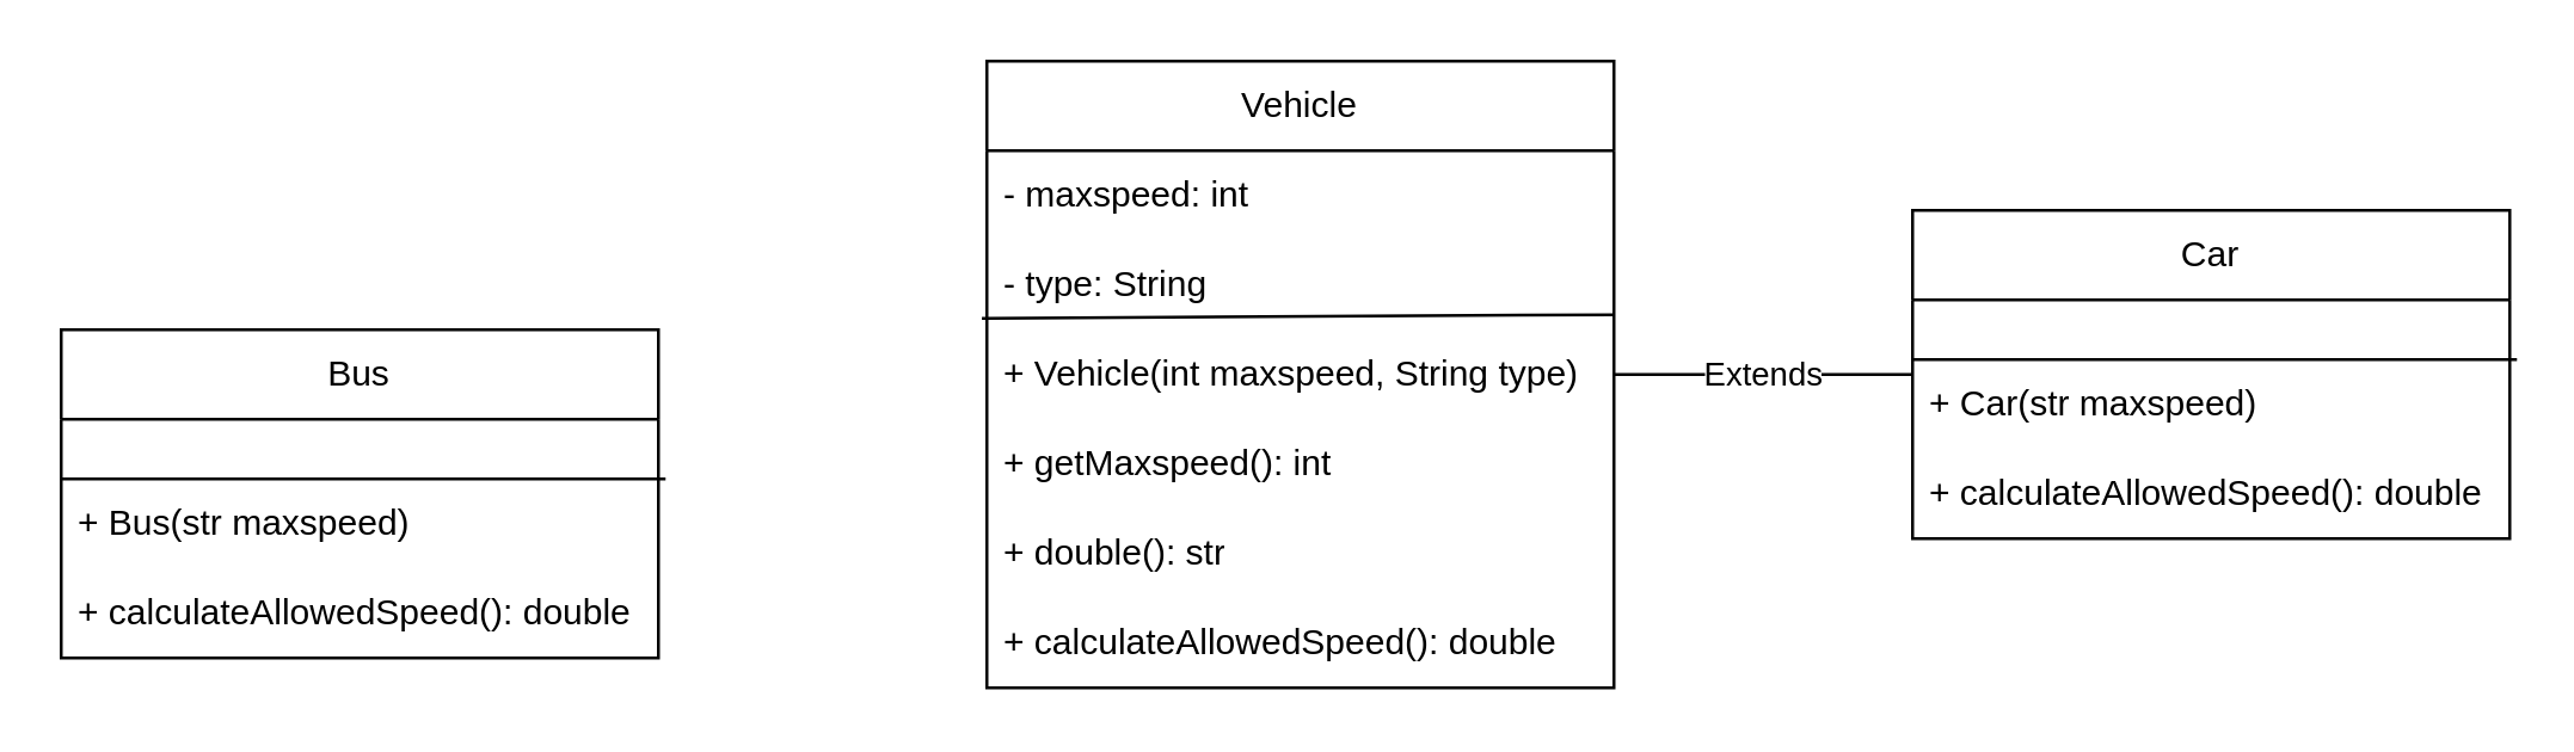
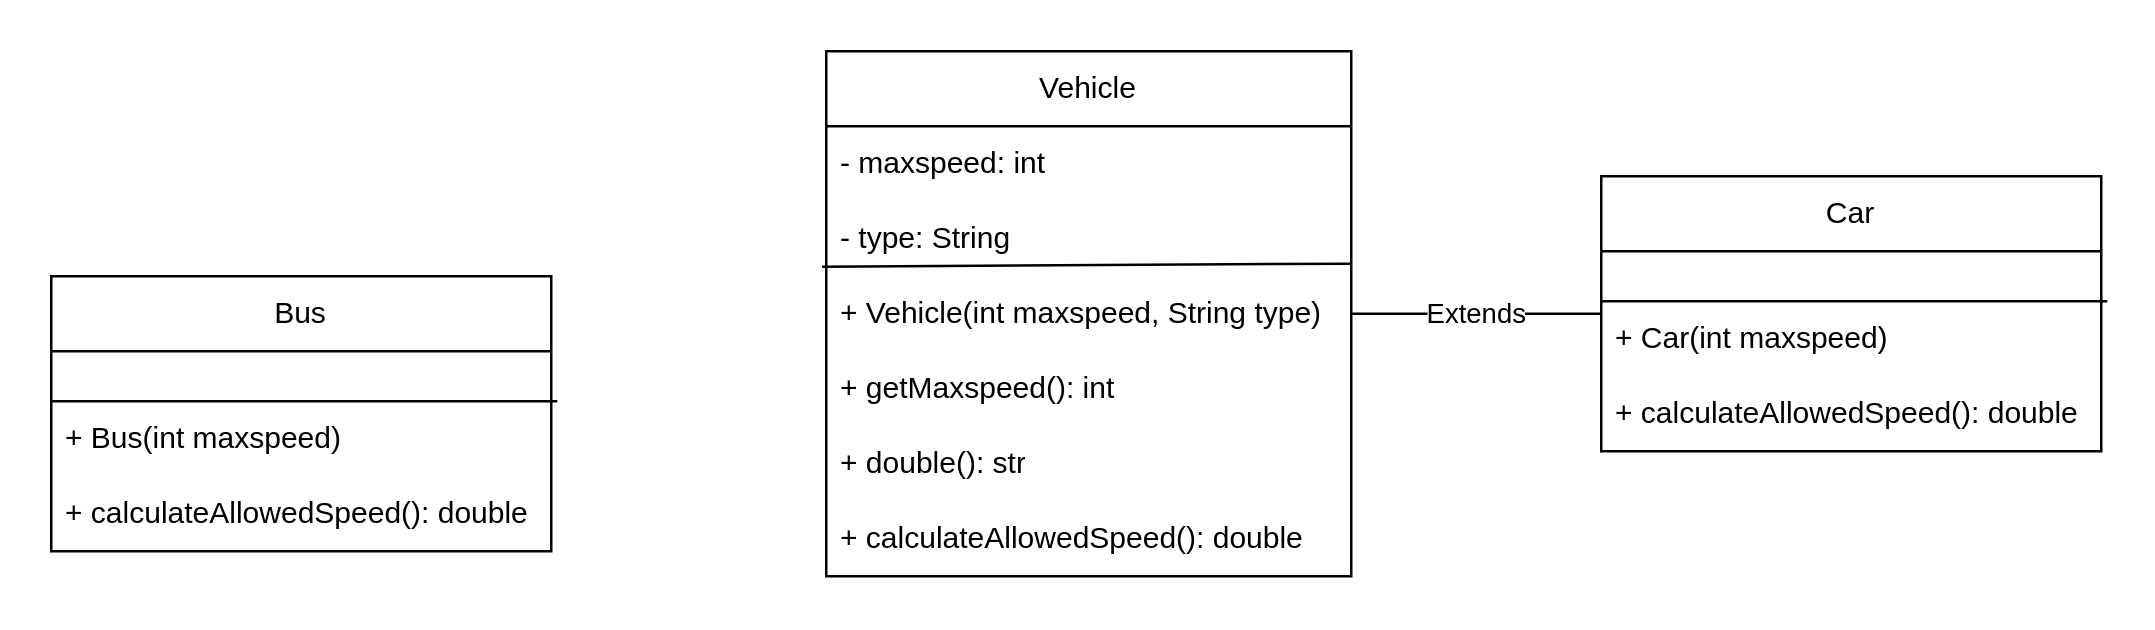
- <mxCell id="17" value="+ Car(str maxspeed)" style="text;strokeColor=none;fillColor=none;align=left;verticalAlign=middle;spacingLeft=4;spacingRight=4;overflow=hidden;points=[[0,0.5],[1,0.5]];portConstraint=eastwest;rotatable=0;whiteSpace=wrap;html=1;" vertex="1" parent="15"><mxGeometry y="50" width="200" height="30" as="geometry" /></mxCell>
+ <mxCell id="17" value="+ Car(int maxspeed)" style="text;strokeColor=none;fillColor=none;align=left;verticalAlign=middle;spacingLeft=4;spacingRight=4;overflow=hidden;points=[[0,0.5],[1,0.5]];portConstraint=eastwest;rotatable=0;whiteSpace=wrap;html=1;" vertex="1" parent="15"><mxGeometry y="50" width="200" height="30" as="geometry" /></mxCell>
- <mxCell id="12" value="+ Bus(str maxspeed)" style="text;strokeColor=none;fillColor=none;align=left;verticalAlign=middle;spacingLeft=4;spacingRight=4;overflow=hidden;points=[[0,0.5],[1,0.5]];portConstraint=eastwest;rotatable=0;whiteSpace=wrap;html=1;" vertex="1" parent="10"><mxGeometry y="50" width="200" height="30" as="geometry" /></mxCell>
+ <mxCell id="12" value="+ Bus(int maxspeed)" style="text;strokeColor=none;fillColor=none;align=left;verticalAlign=middle;spacingLeft=4;spacingRight=4;overflow=hidden;points=[[0,0.5],[1,0.5]];portConstraint=eastwest;rotatable=0;whiteSpace=wrap;html=1;" vertex="1" parent="10"><mxGeometry y="50" width="200" height="30" as="geometry" /></mxCell>
